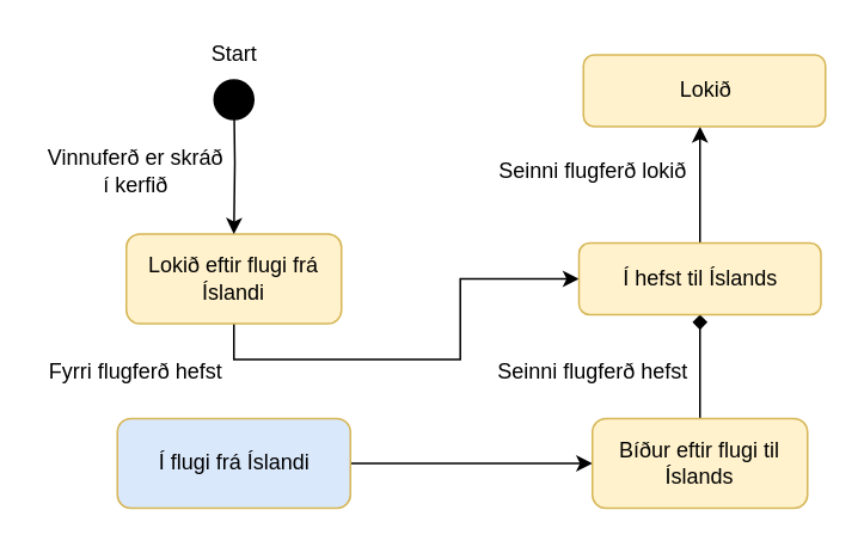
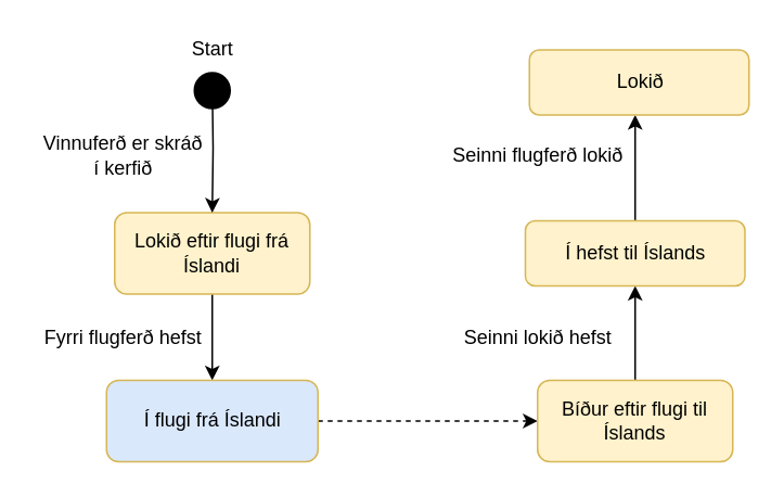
- <mxCell id="11" style="edgeStyle=orthogonalEdgeStyle;rounded=0;orthogonalLoop=1;jettySize=auto;html=1;exitX=0.5;exitY=0;exitDx=0;exitDy=0;endArrow=diamond;" parent="1" source="12" target="14" edge="1"><mxGeometry relative="1" as="geometry" /></mxCell>
+ <mxCell id="11" style="edgeStyle=orthogonalEdgeStyle;rounded=0;orthogonalLoop=1;jettySize=auto;html=1;exitX=0.5;exitY=0;exitDx=0;exitDy=0;" parent="1" source="12" target="14" edge="1"><mxGeometry relative="1" as="geometry" /></mxCell>
- <mxCell id="5" style="edgeStyle=orthogonalEdgeStyle;rounded=0;orthogonalLoop=1;jettySize=auto;html=1;exitX=0.5;exitY=1;exitDx=0;exitDy=0;" parent="1" source="6" target="14" edge="1"><mxGeometry relative="1" as="geometry" /></mxCell>
+ <mxCell id="5" style="edgeStyle=orthogonalEdgeStyle;rounded=0;orthogonalLoop=1;jettySize=auto;html=1;exitX=0.5;exitY=1;exitDx=0;exitDy=0;entryX=0.5;entryY=0;entryDx=0;entryDy=0;" parent="1" source="6" target="10" edge="1"><mxGeometry relative="1" as="geometry" /></mxCell>
- <mxCell id="3" value="Seinni flugferð hefst" style="text;html=1;align=center;verticalAlign=middle;resizable=0;points=[];;autosize=1;" parent="1" vertex="1"><mxGeometry x="270" y="196.5" width="120" height="20" as="geometry" /></mxCell>
+ <mxCell id="3" value="Seinni lokið hefst" style="text;html=1;align=center;verticalAlign=middle;resizable=0;points=[];;autosize=1;" parent="1" vertex="1"><mxGeometry x="270" y="196.5" width="120" height="20" as="geometry" /></mxCell>
- <mxCell id="9" style="edgeStyle=orthogonalEdgeStyle;rounded=0;orthogonalLoop=1;jettySize=auto;html=1;exitX=1;exitY=0.5;exitDx=0;exitDy=0;entryX=0;entryY=0.5;entryDx=0;entryDy=0;" parent="1" source="10" target="12" edge="1"><mxGeometry relative="1" as="geometry" /></mxCell>
+ <mxCell id="9" style="edgeStyle=orthogonalEdgeStyle;rounded=0;orthogonalLoop=1;jettySize=auto;html=1;exitX=1;exitY=0.5;exitDx=0;exitDy=0;entryX=0;entryY=0.5;entryDx=0;entryDy=0;dashed=1;" parent="1" source="10" target="12" edge="1"><mxGeometry relative="1" as="geometry" /></mxCell>
